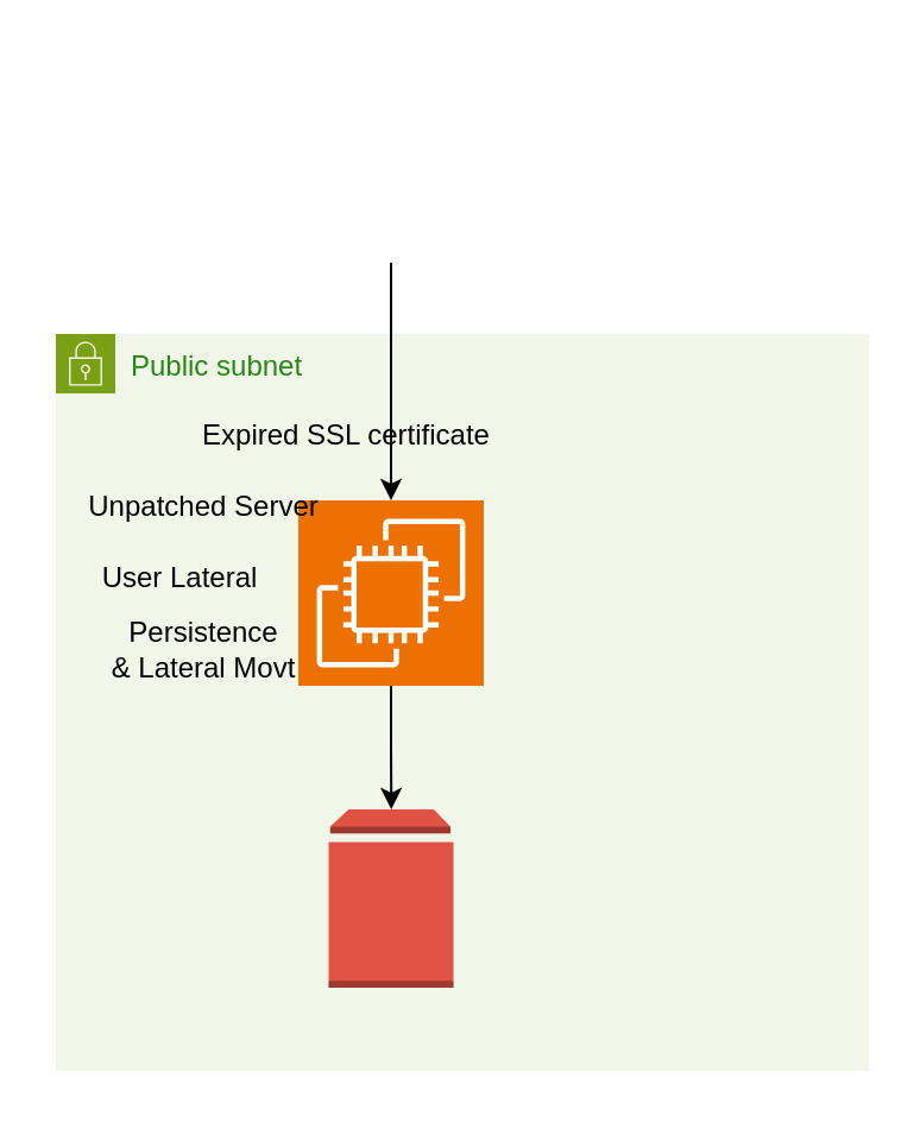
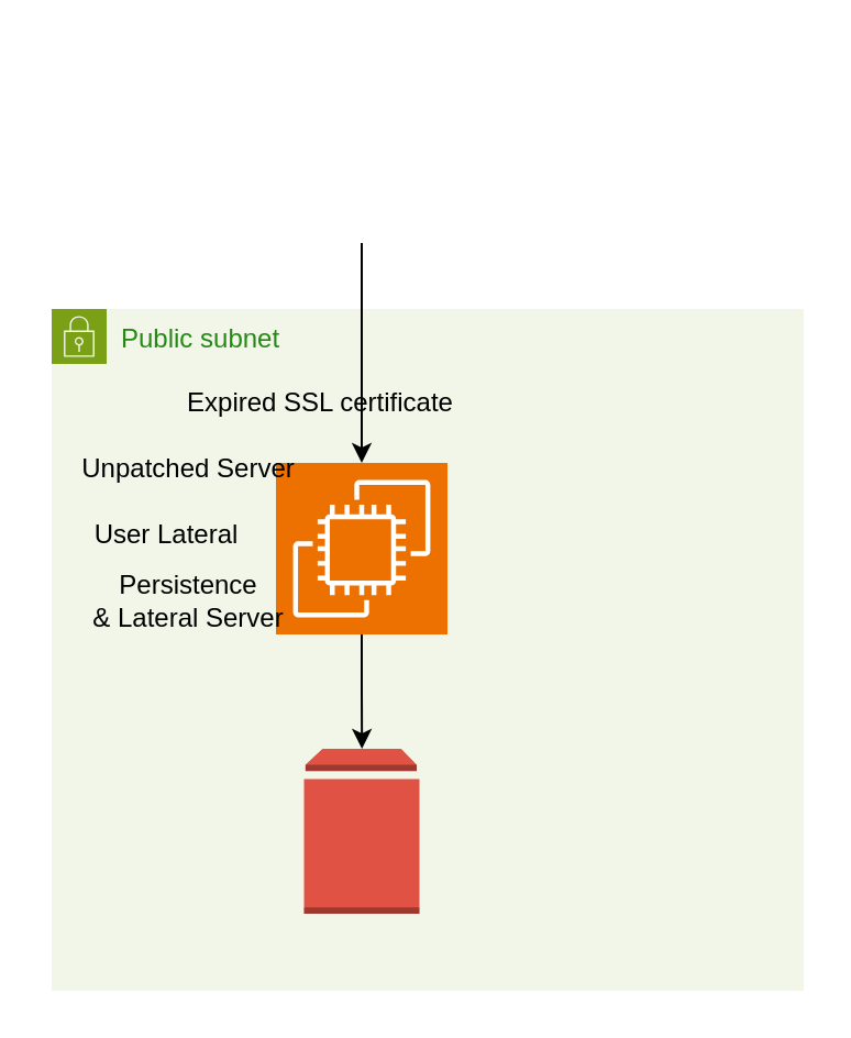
- <mxCell id="10" value="&lt;div&gt;Persistence&lt;/div&gt;&lt;div&gt;&amp;amp; Lateral Movt&lt;br&gt;&lt;/div&gt;" style="text;html=1;align=center;verticalAlign=middle;resizable=0;points=[];autosize=1;strokeColor=none;fillColor=none;" parent="1" vertex="1"><mxGeometry x="35" y="253" width="100" height="40" as="geometry" /></mxCell>
+ <mxCell id="10" value="&lt;div&gt;Persistence&lt;/div&gt;&lt;div&gt;&amp;amp; Lateral Server&lt;br&gt;&lt;/div&gt;" style="text;html=1;align=center;verticalAlign=middle;resizable=0;points=[];autosize=1;strokeColor=none;fillColor=none;" parent="1" vertex="1"><mxGeometry x="35" y="253" width="100" height="40" as="geometry" /></mxCell>
